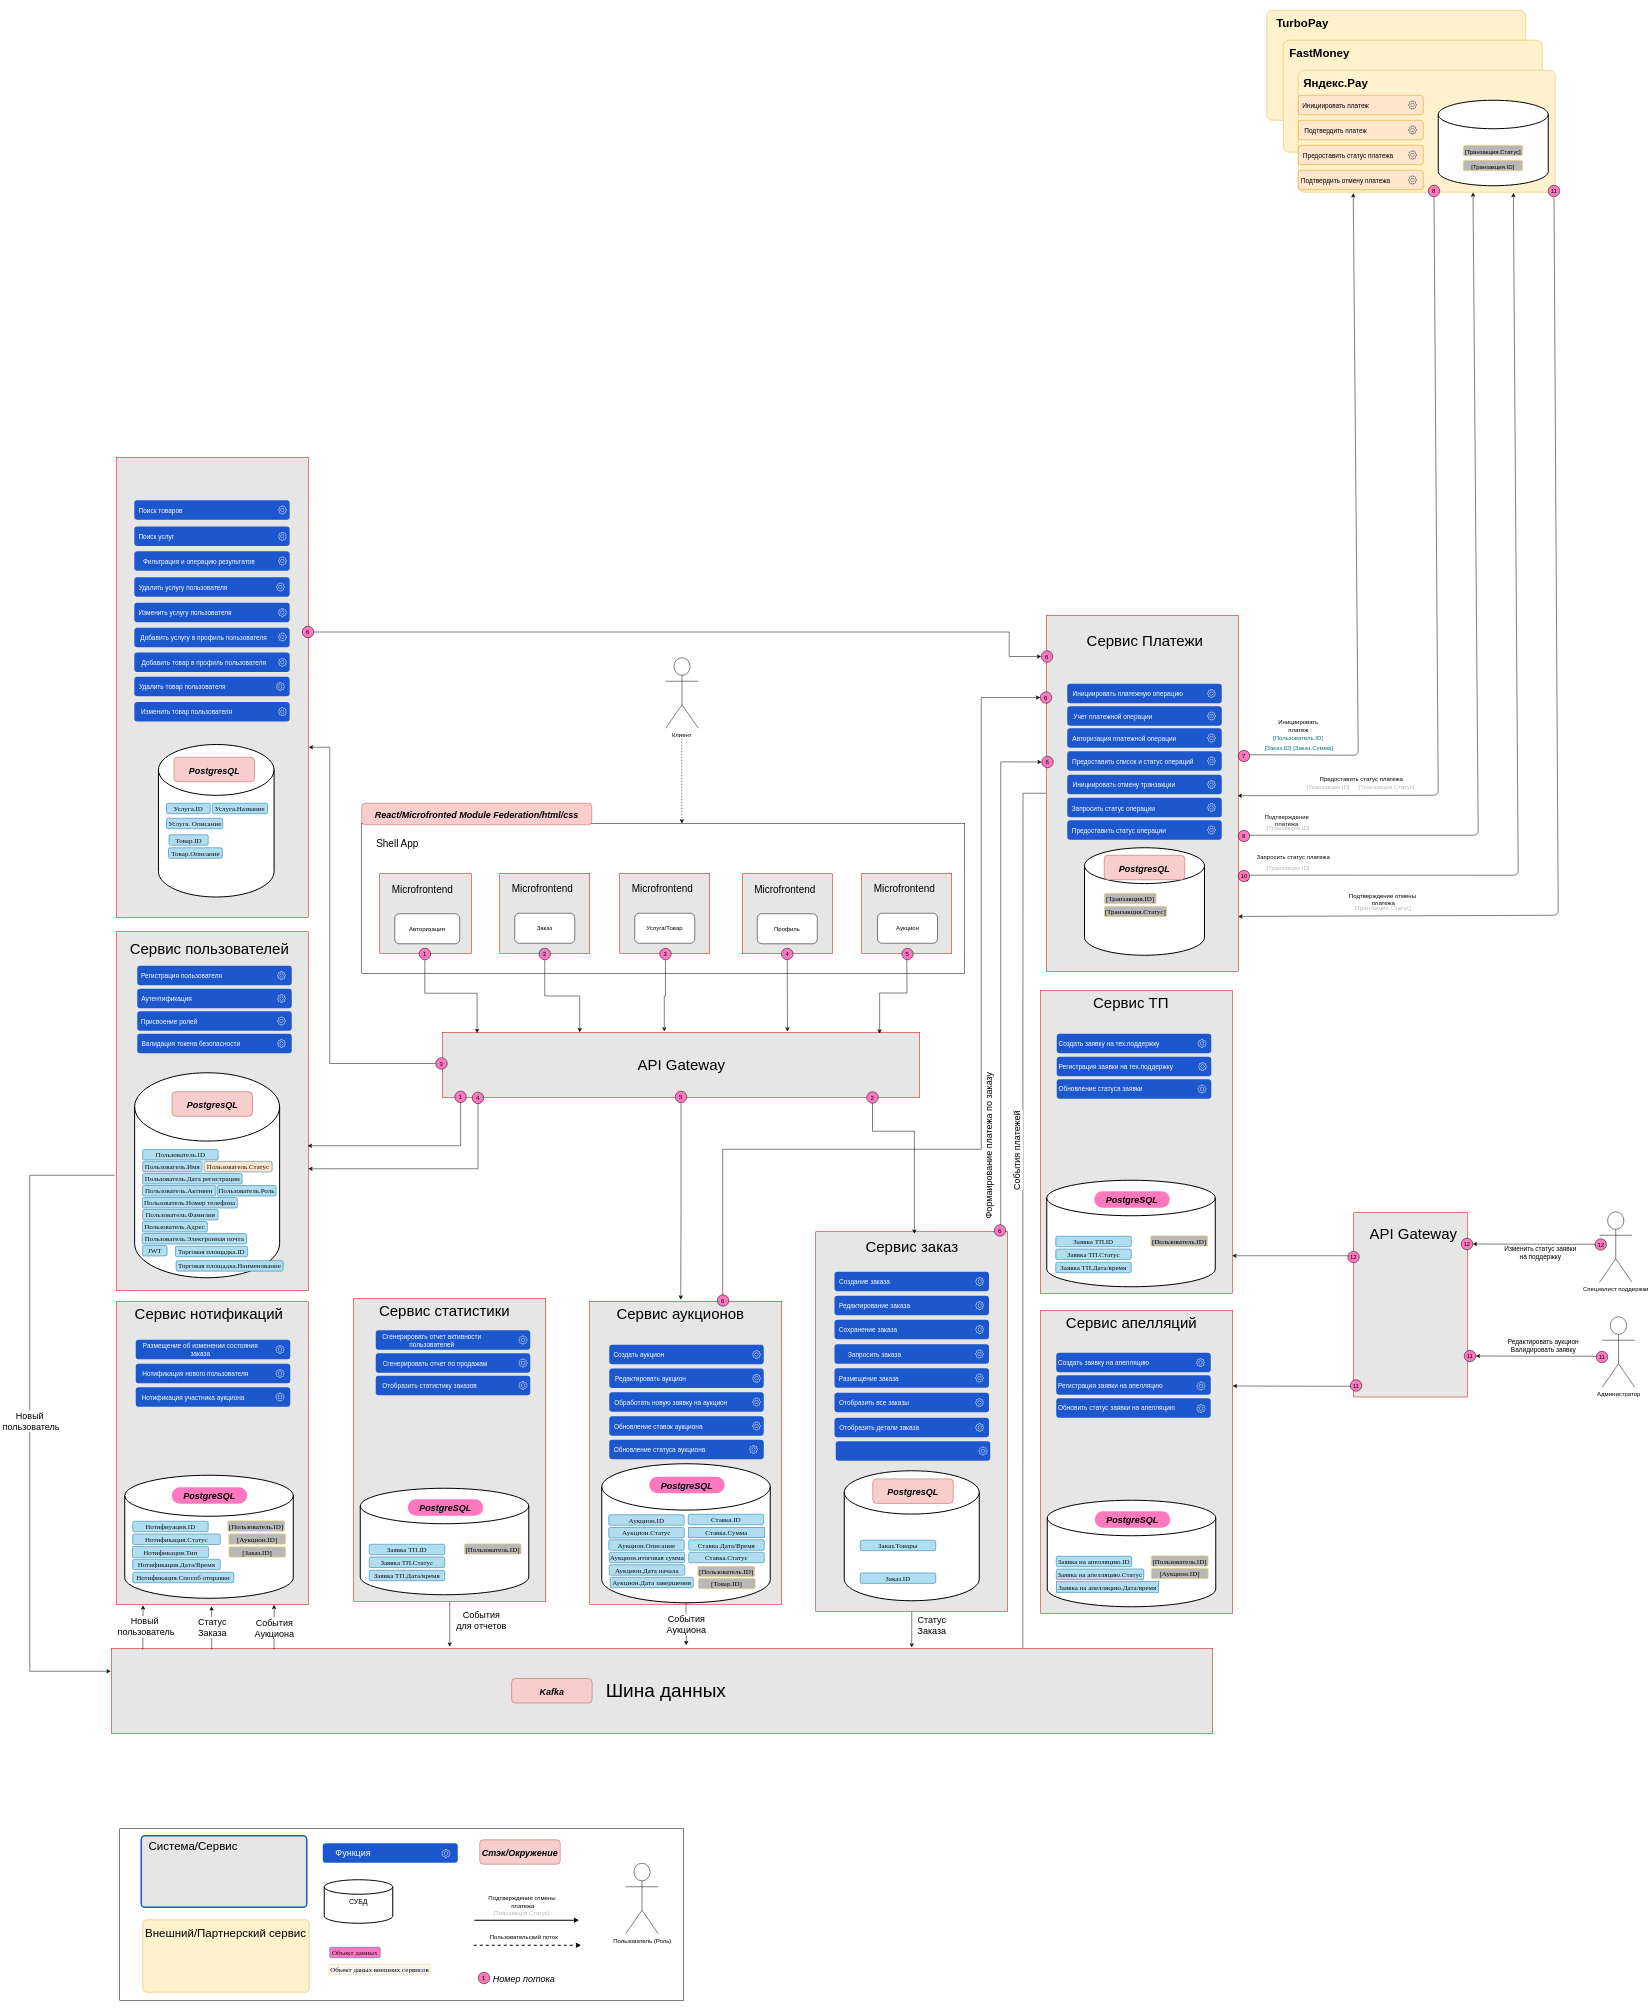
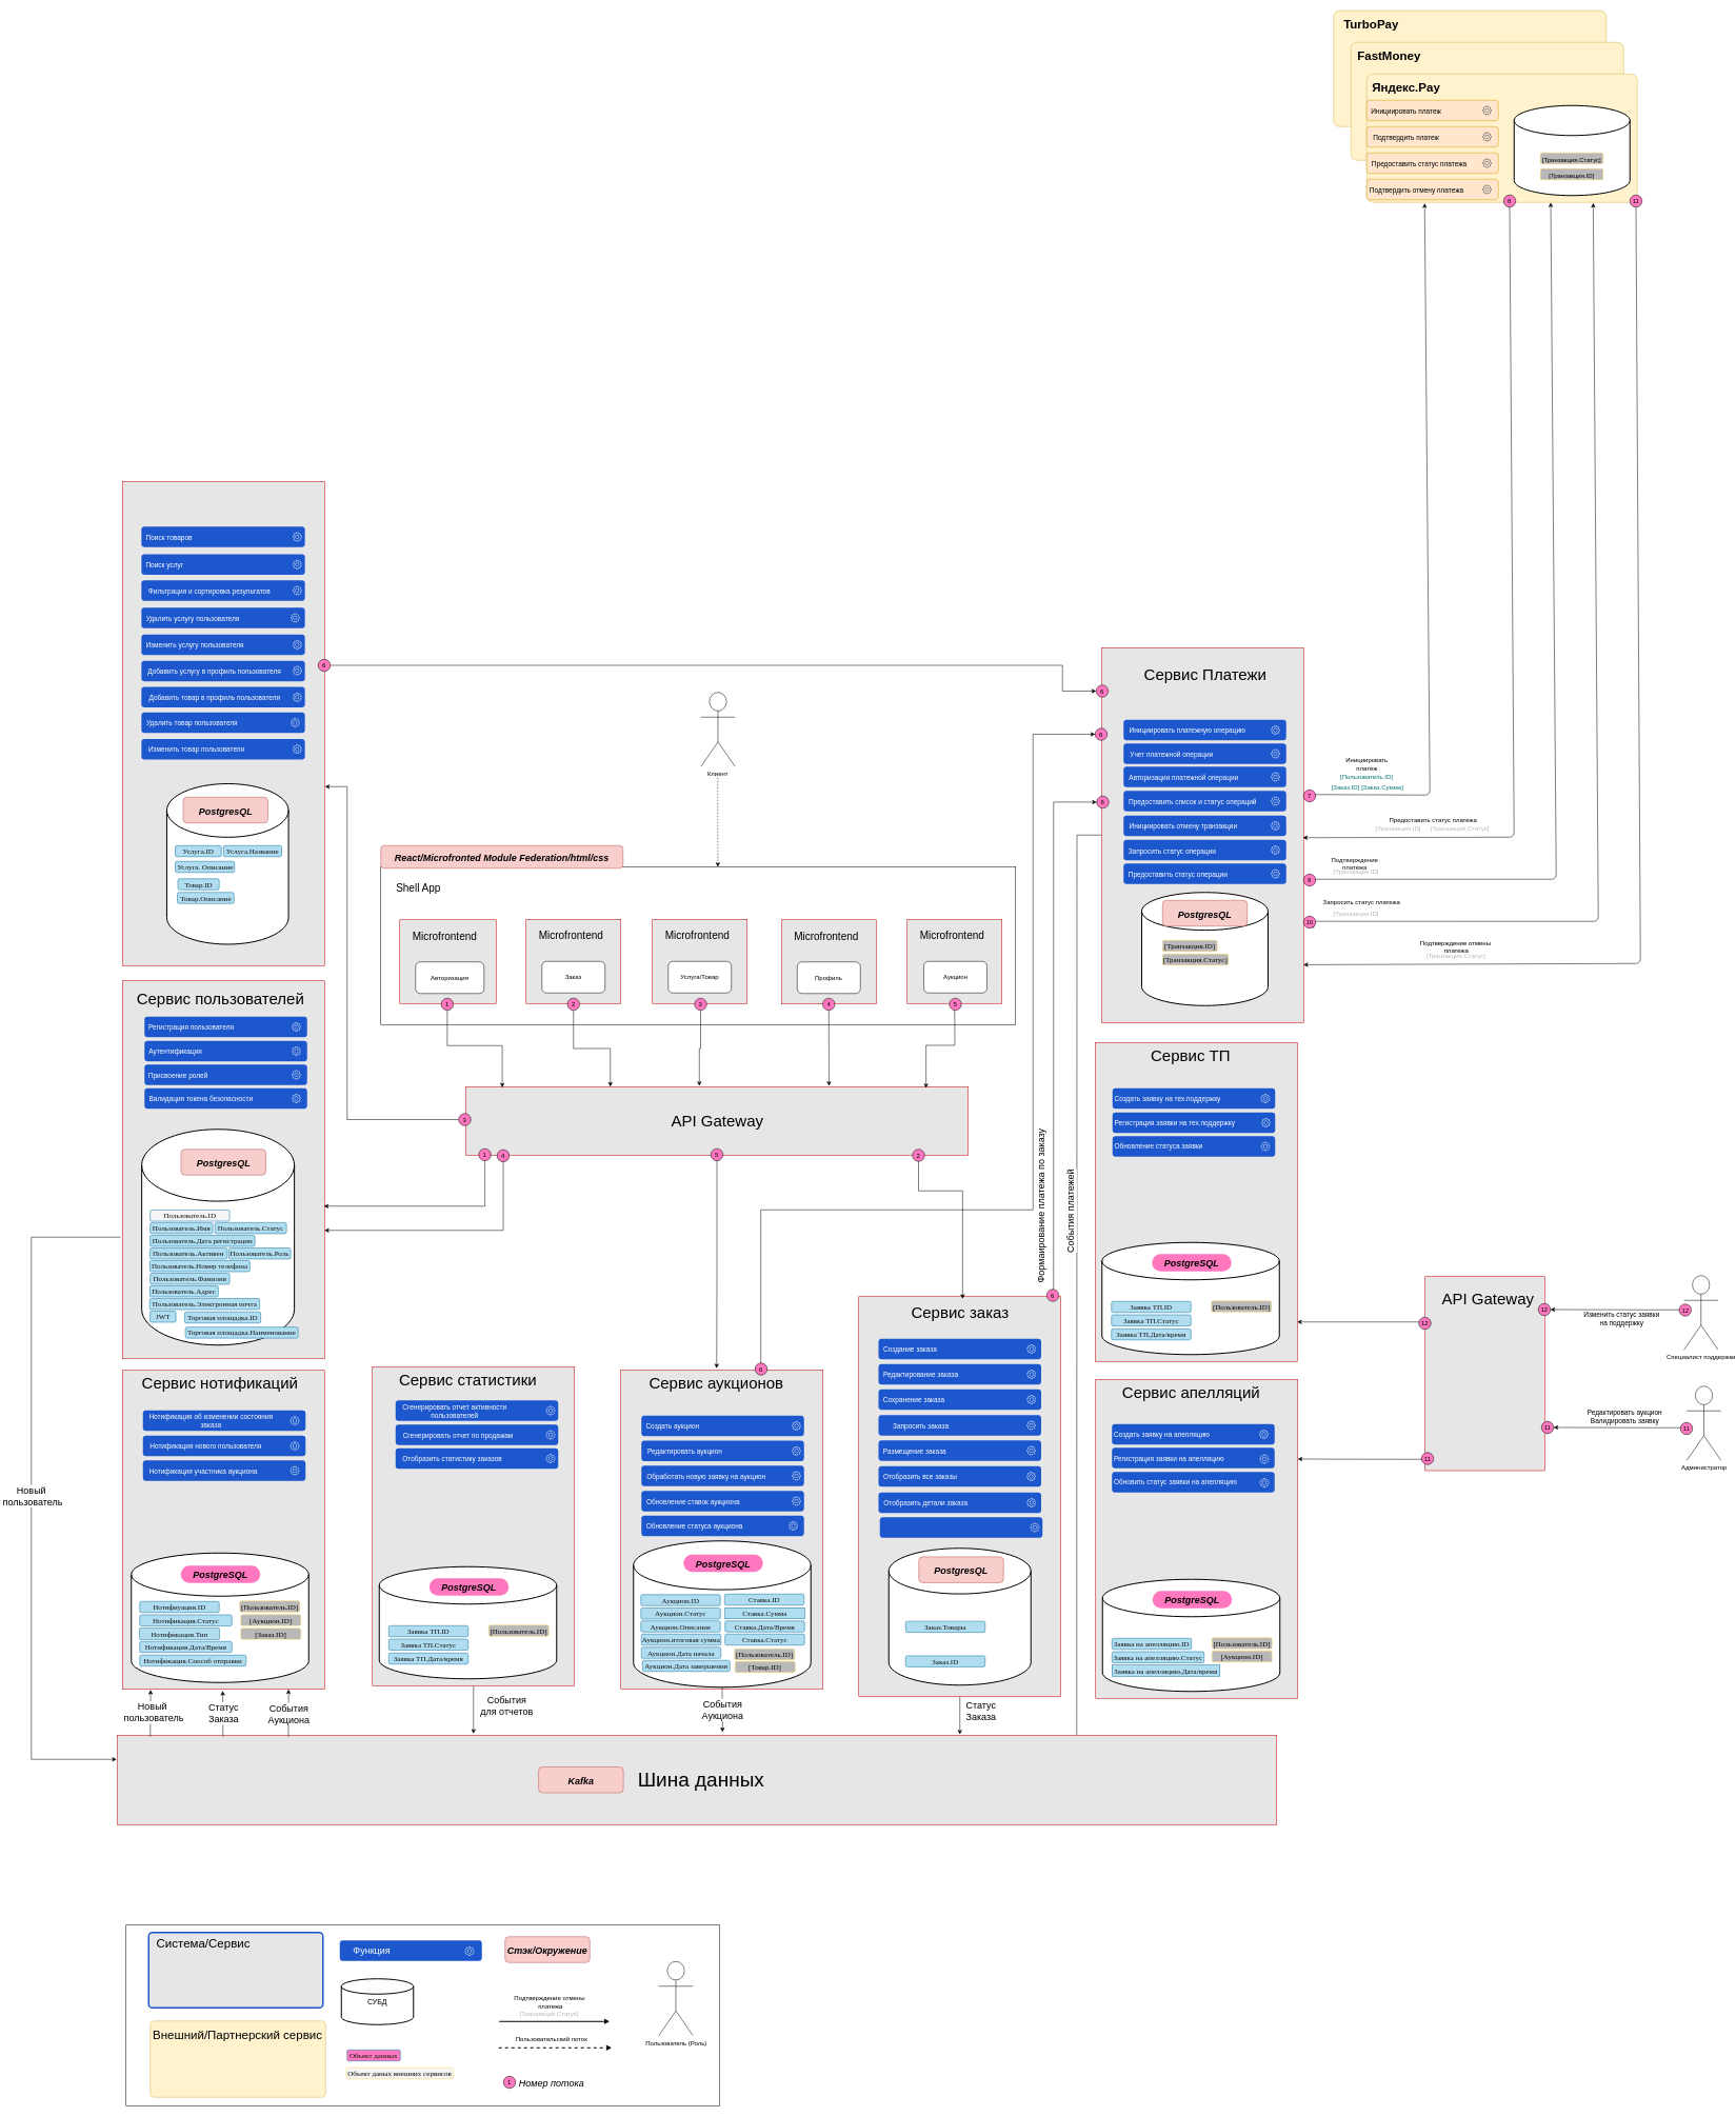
- <mxCell id="203" value="Фильтрация и операцию результатов" style="text;html=1;align=center;verticalAlign=middle;whiteSpace=wrap;rounded=1;fontSize=13;fontColor=#FFFFFF;strokeColor=none;container=0;" parent="1" vertex="1"><mxGeometry x="234.194" y="1106.5" width="249.298" height="30" as="geometry" /></mxCell>
+ <mxCell id="203" value="Фильтрация и сортировка результатов" style="text;html=1;align=center;verticalAlign=middle;whiteSpace=wrap;rounded=1;fontSize=13;fontColor=#FFFFFF;strokeColor=none;container=0;" parent="1" vertex="1"><mxGeometry x="234.194" y="1106.5" width="249.298" height="30" as="geometry" /></mxCell>
- <mxCell id="120" value="&lt;p style=&quot;margin: 0px 0px 0px 13px; text-indent: -13px; font-variant-numeric: normal; font-variant-east-asian: normal; font-variant-alternates: normal; font-kerning: auto; font-optical-sizing: auto; font-feature-settings: normal; font-variation-settings: normal; font-variant-position: normal; font-stretch: normal; font-size: 14px; line-height: normal; color: rgb(14, 14, 14); text-align: start;&quot; class=&quot;p1&quot;&gt;&lt;font face=&quot;Times New Roman&quot;&gt;Пользователь.ID&lt;/font&gt;&lt;/p&gt;" style="rounded=1;whiteSpace=wrap;html=1;fillColor=#b1ddf0;strokeColor=#10739e;" parent="117" vertex="1"><mxGeometry x="1" width="151" height="21" as="geometry" /></mxCell>
+ <mxCell id="120" value="&lt;p style=&quot;margin: 0px 0px 0px 13px; text-indent: -13px; font-variant-numeric: normal; font-variant-east-asian: normal; font-variant-alternates: normal; font-kerning: auto; font-optical-sizing: auto; font-feature-settings: normal; font-variation-settings: normal; font-variant-position: normal; font-stretch: normal; font-size: 14px; line-height: normal; color: rgb(14, 14, 14); text-align: start;&quot; class=&quot;p1&quot;&gt;&lt;font face=&quot;Times New Roman&quot;&gt;Пользователь.ID&lt;/font&gt;&lt;/p&gt;" style="rounded=1;whiteSpace=wrap;html=1;fillColor=#f5f5f5;strokeColor=#10739e;" parent="117" vertex="1"><mxGeometry x="1" width="151" height="21" as="geometry" /></mxCell>
- <mxCell id="125" value="&lt;p style=&quot;margin: 0px 0px 0px 13px; text-indent: -13px; font-variant-numeric: normal; font-variant-east-asian: normal; font-variant-alternates: normal; font-kerning: auto; font-optical-sizing: auto; font-feature-settings: normal; font-variation-settings: normal; font-variant-position: normal; font-stretch: normal; font-size: 14px; line-height: normal; color: rgb(14, 14, 14); text-align: start;&quot; class=&quot;p1&quot;&gt;&lt;font face=&quot;Times New Roman&quot;&gt;Пользователь.Статус&lt;/font&gt;&lt;/p&gt;" style="rounded=1;whiteSpace=wrap;html=1;fillColor=#ffe6cc;strokeColor=#10739e;" parent="117" vertex="1"><mxGeometry x="124" y="23.75" width="136" height="21" as="geometry" /></mxCell>
+ <mxCell id="125" value="&lt;p style=&quot;margin: 0px 0px 0px 13px; text-indent: -13px; font-variant-numeric: normal; font-variant-east-asian: normal; font-variant-alternates: normal; font-kerning: auto; font-optical-sizing: auto; font-feature-settings: normal; font-variation-settings: normal; font-variant-position: normal; font-stretch: normal; font-size: 14px; line-height: normal; color: rgb(14, 14, 14); text-align: start;&quot; class=&quot;p1&quot;&gt;&lt;font face=&quot;Times New Roman&quot;&gt;Пользователь.Статус&lt;/font&gt;&lt;/p&gt;" style="rounded=1;whiteSpace=wrap;html=1;fillColor=#b1ddf0;strokeColor=#10739e;" parent="117" vertex="1"><mxGeometry x="124" y="23.75" width="136" height="21" as="geometry" /></mxCell>
- <mxCell id="105" value="Размещение об изменении состояния заказа" style="text;html=1;align=center;verticalAlign=middle;whiteSpace=wrap;rounded=1;fontSize=13;fontColor=#FFFFFF;strokeColor=none;" parent="1" vertex="1"><mxGeometry x="238.003" y="2683.5" width="247" height="30" as="geometry" /></mxCell>
+ <mxCell id="105" value="Нотификация об изменении состояния заказа" style="text;html=1;align=center;verticalAlign=middle;whiteSpace=wrap;rounded=1;fontSize=13;fontColor=#FFFFFF;strokeColor=none;" parent="1" vertex="1"><mxGeometry x="238.003" y="2683.5" width="247" height="30" as="geometry" /></mxCell>
